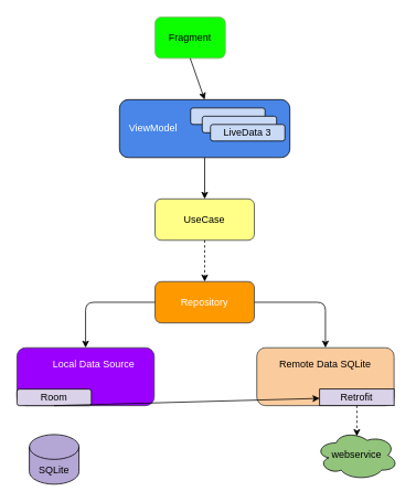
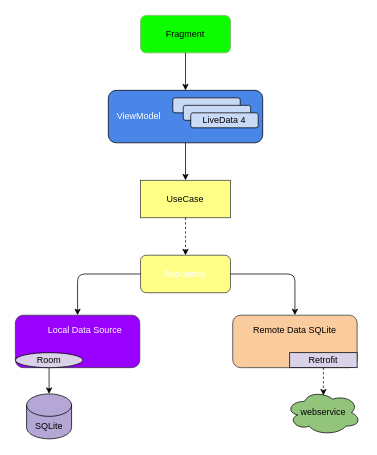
- <mxCell id="2" value="Fragment" style="rounded=1;whiteSpace=wrap;html=1;strokeColor=#82b366;fillColor=#0CFE00;" vertex="1" parent="1"><mxGeometry x="187" y="20" width="85" height="50" as="geometry" /></mxCell>
+ <mxCell id="2" value="Fragment" style="rounded=1;whiteSpace=wrap;html=1;strokeColor=#82b366;fillColor=#0CFE00;" vertex="1" parent="1"><mxGeometry x="187" y="20" width="120" height="50" as="geometry" /></mxCell>
- <mxCell id="6" value="LiveData 3" style="rounded=1;whiteSpace=wrap;html=1;fillColor=#C9DAF7;" vertex="1" parent="1"><mxGeometry x="254" y="150" width="90" height="20" as="geometry" /></mxCell>
+ <mxCell id="6" value="LiveData 4" style="rounded=1;whiteSpace=wrap;html=1;fillColor=#C9DAF7;" vertex="1" parent="1"><mxGeometry x="254" y="150" width="90" height="20" as="geometry" /></mxCell>
- <mxCell id="8" value="UseCase" style="rounded=1;whiteSpace=wrap;html=1;strokeColor=#36393d;fillColor=#ffff88;" vertex="1" parent="1"><mxGeometry x="187" y="240" width="120" height="50" as="geometry" /></mxCell>
+ <mxCell id="8" value="UseCase" style="whiteSpace=wrap;html=1;strokeColor=#36393d;fillColor=#ffff88;rounded=0;" vertex="1" parent="1"><mxGeometry x="187" y="240" width="120" height="50" as="geometry" /></mxCell>
- <mxCell id="9" value="Repository" style="rounded=1;whiteSpace=wrap;html=1;strokeColor=#36393d;fillColor=#FF9900;fontColor=#FFFFFF;" vertex="1" parent="1"><mxGeometry x="187" y="340" width="120" height="50" as="geometry" /></mxCell>
+ <mxCell id="9" value="Repository" style="rounded=1;whiteSpace=wrap;html=1;strokeColor=#36393d;fillColor=#ffff88;fontColor=#FFFFFF;" vertex="1" parent="1"><mxGeometry x="187" y="340" width="120" height="50" as="geometry" /></mxCell>
- <mxCell id="14" value="Room" style="rounded=1;whiteSpace=wrap;html=1;fillColor=#D9D2E8;" vertex="1" parent="1"><mxGeometry x="20" y="470" width="90" height="20" as="geometry" /></mxCell>
+ <mxCell id="14" value="Room" style="ellipse;whiteSpace=wrap;html=1;fillColor=#D9D2E8;" vertex="1" parent="1"><mxGeometry x="20" y="470" width="90" height="20" as="geometry" /></mxCell>
- <mxCell id="24" value="" style="endArrow=classic;html=1;fontColor=#000000;exitX=0.5;exitY=1;exitDx=0;exitDy=0;" edge="1" parent="1" source="14" target="11"><mxGeometry width="50" height="50" relative="1" as="geometry"><mxPoint x="380" y="300" as="sourcePoint" /><mxPoint x="430" y="250" as="targetPoint" /></mxGeometry></mxCell>
+ <mxCell id="24" value="" style="endArrow=classic;html=1;fontColor=#000000;exitX=0.5;exitY=1;exitDx=0;exitDy=0;entryX=0.5;entryY=0;entryDx=0;entryDy=0;entryPerimeter=0;" edge="1" parent="1" source="14" target="17"><mxGeometry width="50" height="50" relative="1" as="geometry"><mxPoint x="380" y="300" as="sourcePoint" /><mxPoint x="430" y="250" as="targetPoint" /></mxGeometry></mxCell>
